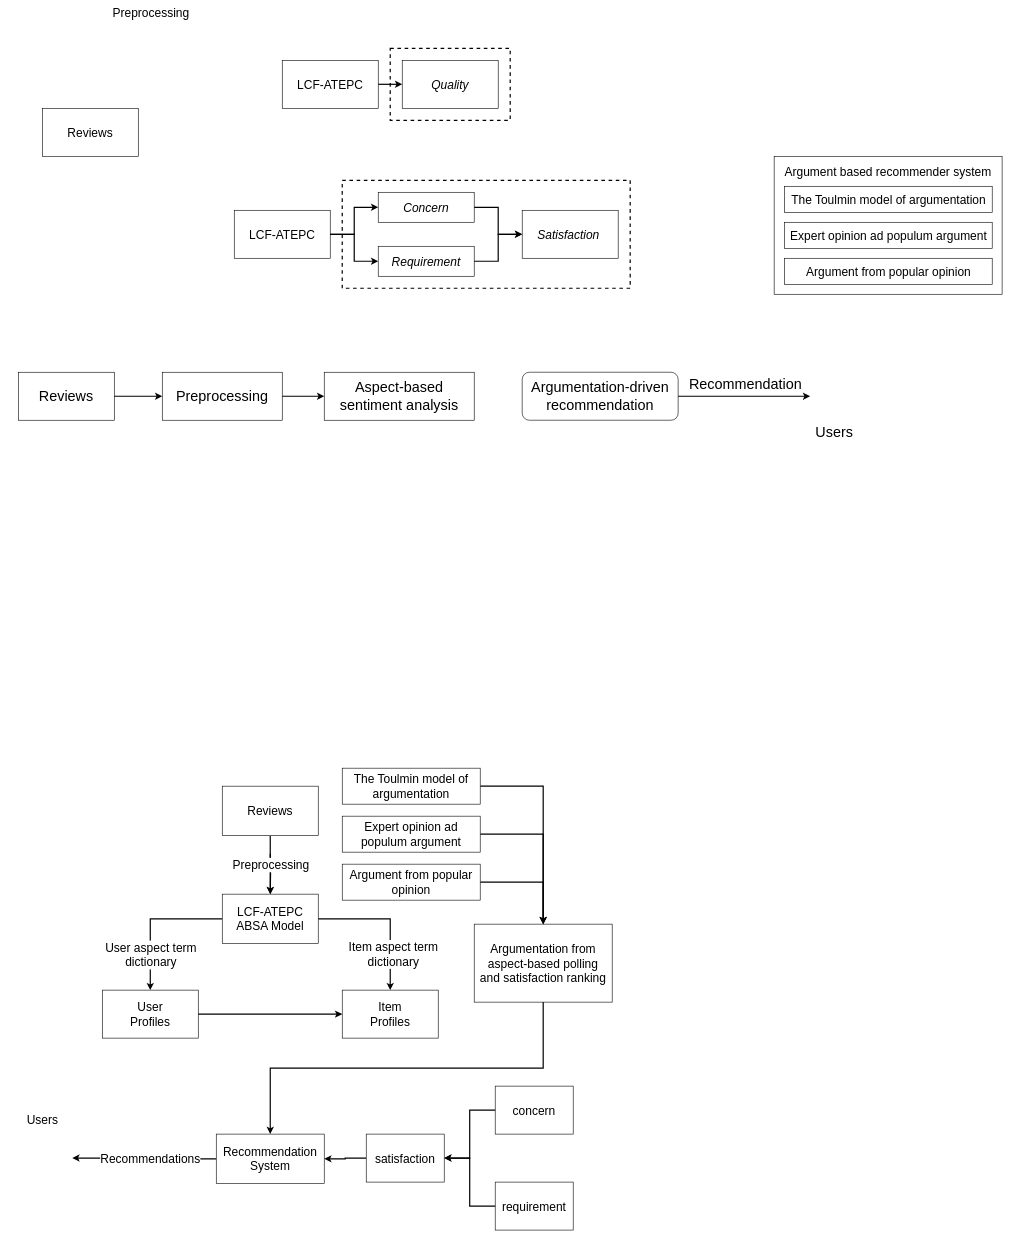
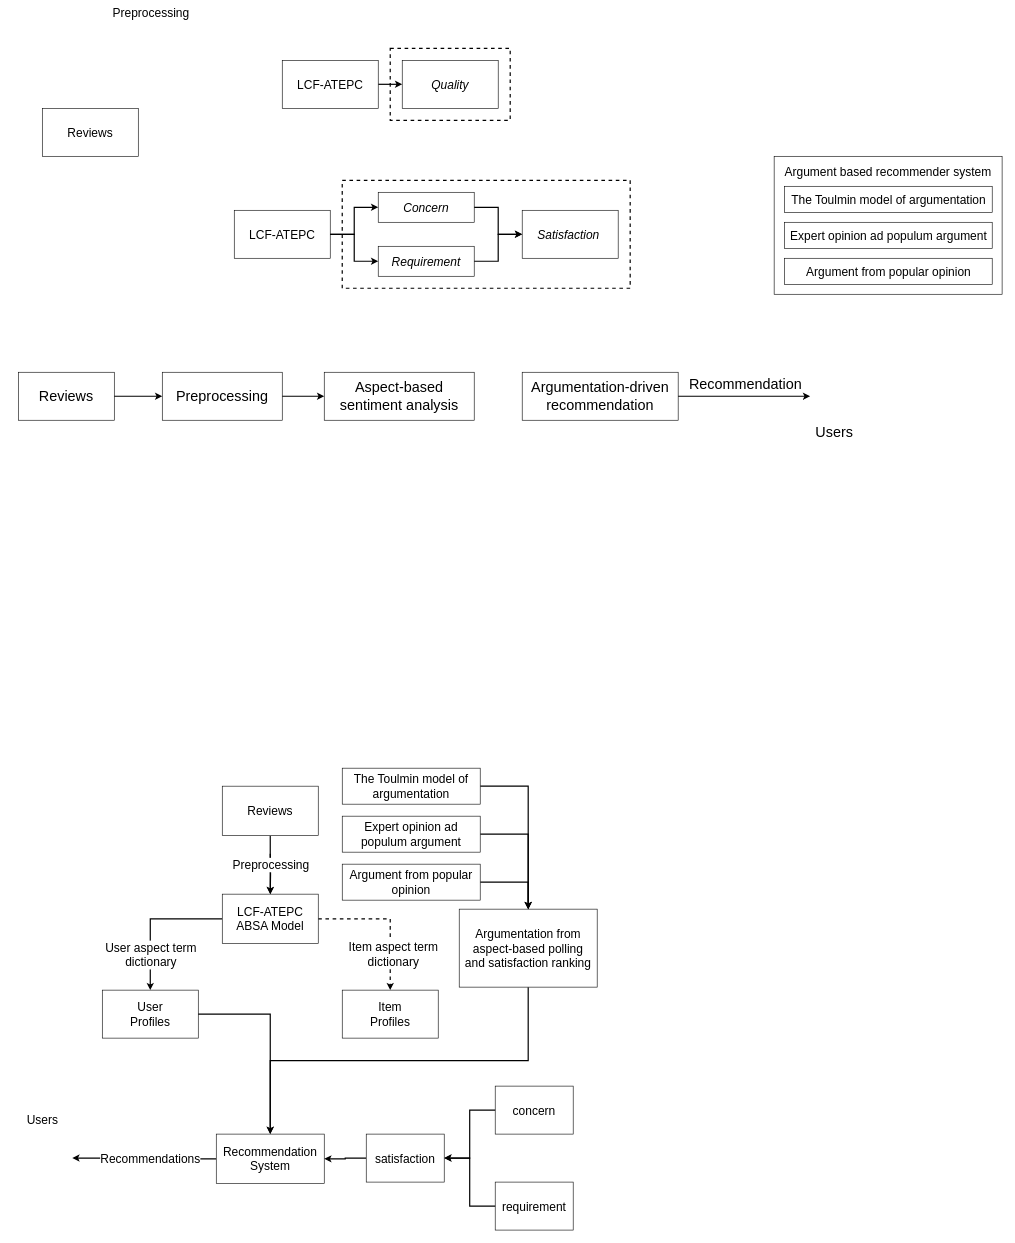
- <mxCell id="60" value="Argumentation-driven recommendation" style="whiteSpace=wrap;html=1;fontSize=24;rounded=1;" vertex="1" parent="54"><mxGeometry x="840" width="260" height="80" as="geometry" /></mxCell>
+ <mxCell id="60" value="Argumentation-driven recommendation" style="whiteSpace=wrap;html=1;fontSize=24;" vertex="1" parent="54"><mxGeometry x="840" width="260" height="80" as="geometry" /></mxCell>
- <mxCell id="28" style="edgeStyle=orthogonalEdgeStyle;rounded=0;orthogonalLoop=1;jettySize=auto;html=1;fontSize=20;strokeWidth=2;" parent="23" source="32" target="26" edge="1"><mxGeometry relative="1" as="geometry" /></mxCell>
+ <mxCell id="28" style="edgeStyle=orthogonalEdgeStyle;rounded=0;orthogonalLoop=1;jettySize=auto;html=1;fontSize=20;strokeWidth=2;dashed=1;" parent="23" source="32" target="26" edge="1"><mxGeometry relative="1" as="geometry" /></mxCell>
- <mxCell id="41" value="Argumentation from aspect-based polling and satisfaction ranking" style="whiteSpace=wrap;html=1;fontSize=20;spacing=5;" parent="23" vertex="1"><mxGeometry x="770" y="260" width="230" height="130" as="geometry" /></mxCell>
+ <mxCell id="41" value="Argumentation from aspect-based polling and satisfaction ranking" style="whiteSpace=wrap;html=1;fontSize=20;spacing=5;" parent="23" vertex="1"><mxGeometry x="745" y="235" width="230" height="130" as="geometry" /></mxCell>
- <mxCell id="39" style="edgeStyle=orthogonalEdgeStyle;rounded=0;orthogonalLoop=1;jettySize=auto;html=1;fontSize=20;strokeWidth=2;" parent="23" source="27" target="26" edge="1"><mxGeometry relative="1" as="geometry" /></mxCell>
+ <mxCell id="39" style="edgeStyle=orthogonalEdgeStyle;rounded=0;orthogonalLoop=1;jettySize=auto;html=1;fontSize=20;strokeWidth=2;" parent="23" source="27" target="38" edge="1"><mxGeometry relative="1" as="geometry" /></mxCell>
